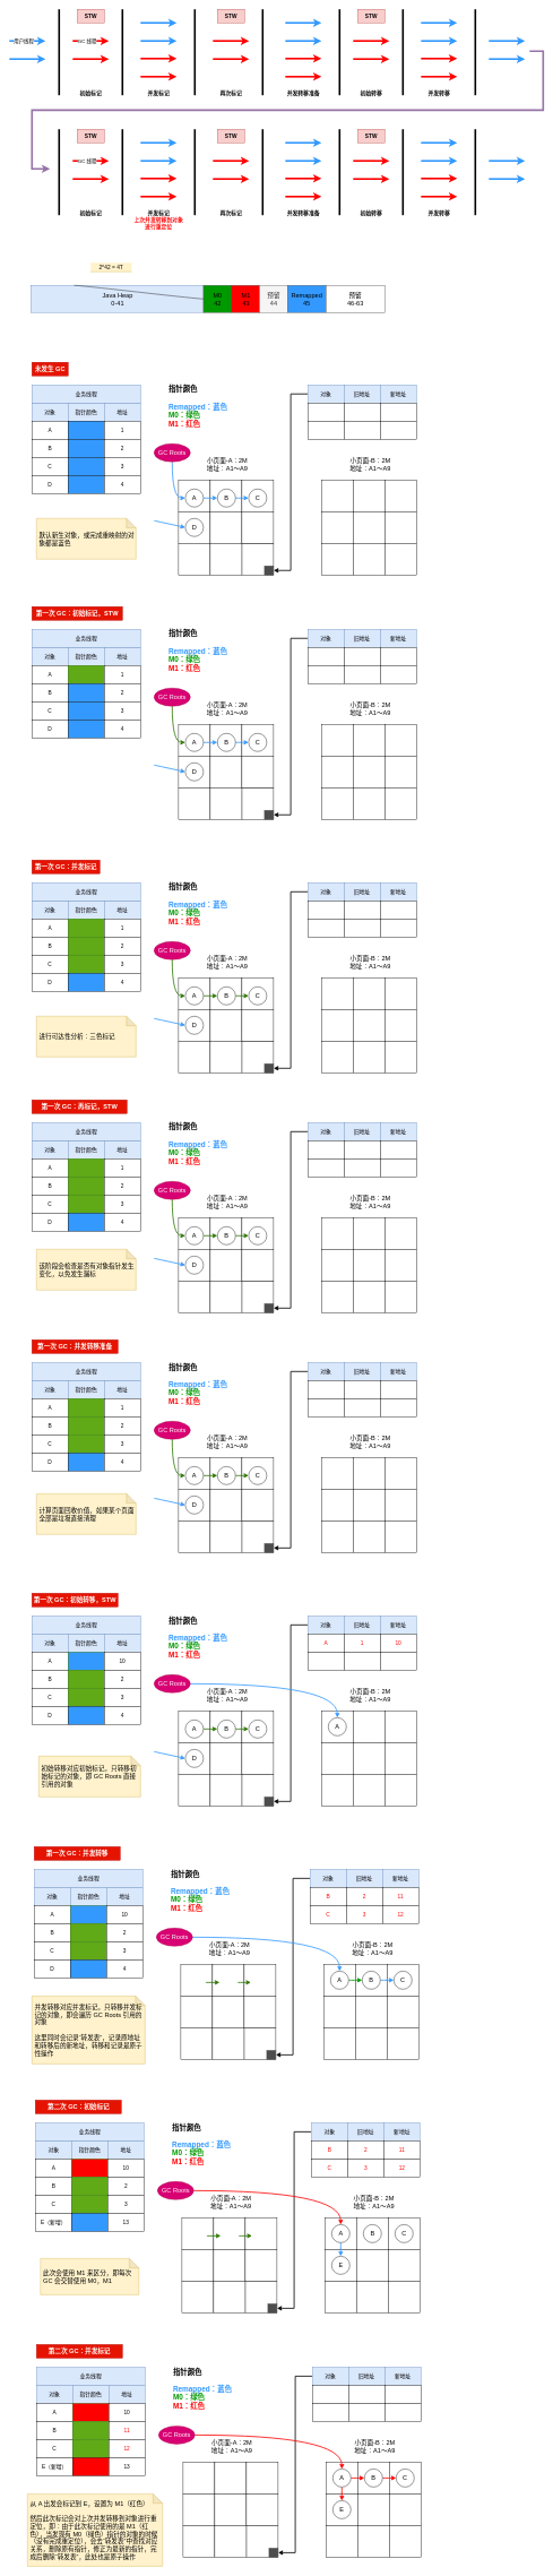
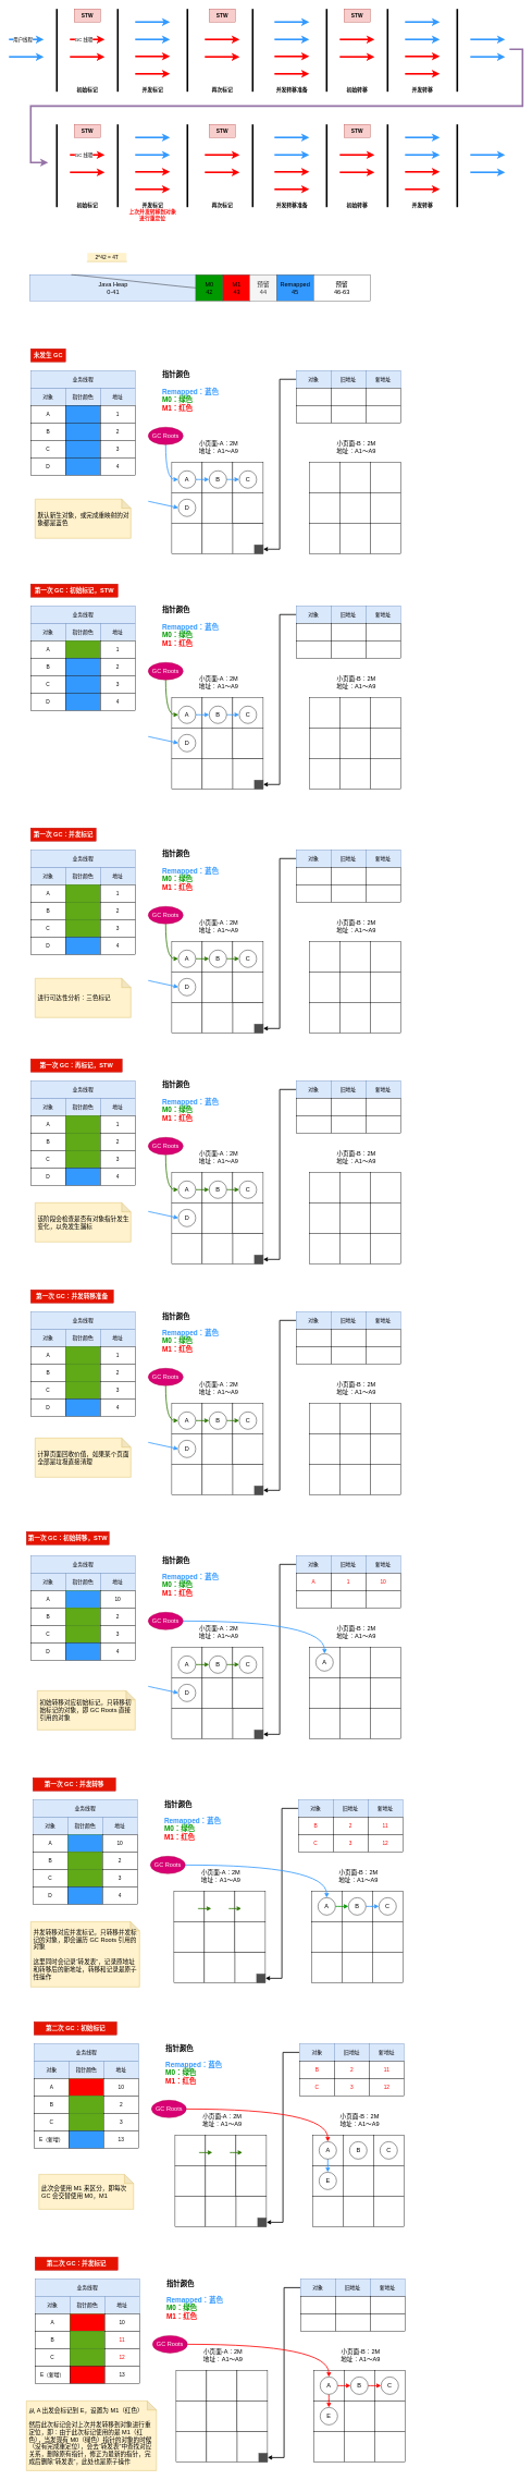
- <mxCell id="443" value="第一次 GC：初始转移，STW" style="text;html=1;strokeColor=#B20000;fillColor=#e51400;align=center;verticalAlign=middle;whiteSpace=wrap;rounded=0;fontSize=14;fontColor=#ffffff;fontStyle=1" vertex="1" parent="1"><mxGeometry x="70" y="3520" width="190" height="30" as="geometry" /></mxCell>
+ <mxCell id="443" value="第一次 GC：初始转移，STW" style="text;html=1;strokeColor=#B20000;fillColor=#e51400;align=center;verticalAlign=middle;whiteSpace=wrap;rounded=0;fontSize=14;fontColor=#ffffff;fontStyle=1" vertex="1" parent="1"><mxGeometry x="60" y="3515" width="190" height="30" as="geometry" /></mxCell>
